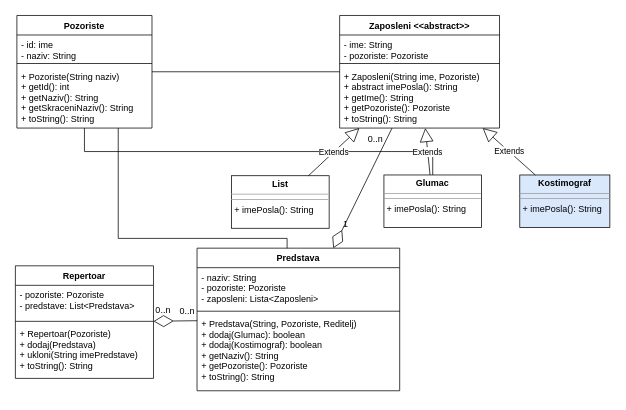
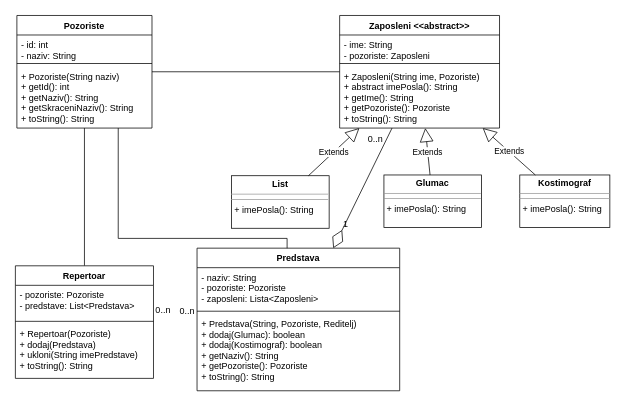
- <mxCell id="5" value="- id: ime&#10;- naziv: String&#10;" style="text;strokeColor=none;fillColor=none;align=left;verticalAlign=top;spacingLeft=4;spacingRight=4;overflow=hidden;rotatable=0;points=[[0,0.5],[1,0.5]];portConstraint=eastwest;" parent="4" vertex="1"><mxGeometry y="26" width="180" height="34" as="geometry" /></mxCell>
+ <mxCell id="5" value="- id: int&#10;- naziv: String&#10;" style="text;strokeColor=none;fillColor=none;align=left;verticalAlign=top;spacingLeft=4;spacingRight=4;overflow=hidden;rotatable=0;points=[[0,0.5],[1,0.5]];portConstraint=eastwest;" parent="4" vertex="1"><mxGeometry y="26" width="180" height="34" as="geometry" /></mxCell>
- <mxCell id="9" value="- ime: String&#10;- pozoriste: Pozoriste" style="text;strokeColor=none;fillColor=none;align=left;verticalAlign=top;spacingLeft=4;spacingRight=4;overflow=hidden;rotatable=0;points=[[0,0.5],[1,0.5]];portConstraint=eastwest;" parent="8" vertex="1"><mxGeometry y="26" width="213" height="34" as="geometry" /></mxCell>
+ <mxCell id="9" value="- ime: String&#10;- pozoriste: Zaposleni" style="text;strokeColor=none;fillColor=none;align=left;verticalAlign=top;spacingLeft=4;spacingRight=4;overflow=hidden;rotatable=0;points=[[0,0.5],[1,0.5]];portConstraint=eastwest;" parent="8" vertex="1"><mxGeometry y="26" width="213" height="34" as="geometry" /></mxCell>
- <mxCell id="2" style="edgeStyle=orthogonalEdgeStyle;rounded=0;orthogonalLoop=1;jettySize=auto;html=1;exitX=0.5;exitY=1;exitDx=0;exitDy=0;endArrow=none;endFill=0;" parent="1" source="4" target="12" edge="1"><mxGeometry relative="1" as="geometry" /></mxCell>
+ <mxCell id="2" style="edgeStyle=orthogonalEdgeStyle;rounded=0;orthogonalLoop=1;jettySize=auto;html=1;exitX=0.5;exitY=1;exitDx=0;exitDy=0;endArrow=none;endFill=0;" parent="1" source="4" target="22" edge="1"><mxGeometry relative="1" as="geometry" /></mxCell>
- <mxCell id="14" value="&lt;p style=&quot;margin: 0px ; margin-top: 4px ; text-align: center&quot;&gt;&lt;b&gt;Kostimograf&lt;/b&gt;&lt;br&gt;&lt;/p&gt;&lt;hr size=&quot;1&quot;&gt;&lt;hr size=&quot;1&quot;&gt;&lt;p style=&quot;margin: 0px ; margin-left: 4px&quot;&gt;+ imePosla(): String&lt;/p&gt;" style="verticalAlign=top;align=left;overflow=fill;fontSize=12;fontFamily=Helvetica;html=1;fillColor=#dae8fc;" parent="1" vertex="1"><mxGeometry x="692" y="232.5" width="120" height="70" as="geometry" /></mxCell>
+ <mxCell id="14" value="&lt;p style=&quot;margin: 0px ; margin-top: 4px ; text-align: center&quot;&gt;&lt;b&gt;Kostimograf&lt;/b&gt;&lt;br&gt;&lt;/p&gt;&lt;hr size=&quot;1&quot;&gt;&lt;hr size=&quot;1&quot;&gt;&lt;p style=&quot;margin: 0px ; margin-left: 4px&quot;&gt;+ imePosla(): String&lt;/p&gt;" style="verticalAlign=top;align=left;overflow=fill;fontSize=12;fontFamily=Helvetica;html=1;" parent="1" vertex="1"><mxGeometry x="692" y="232.5" width="120" height="70" as="geometry" /></mxCell>
- <mxCell id="27" value="" style="endArrow=none;endFill=0;endSize=24;html=1;startArrow=diamondThin;startFill=0;startSize=24;" parent="1" source="22" target="18" edge="1"><mxGeometry width="160" relative="1" as="geometry"><mxPoint x="22" y="520" as="sourcePoint" /><mxPoint x="82" y="520" as="targetPoint" /></mxGeometry></mxCell>
